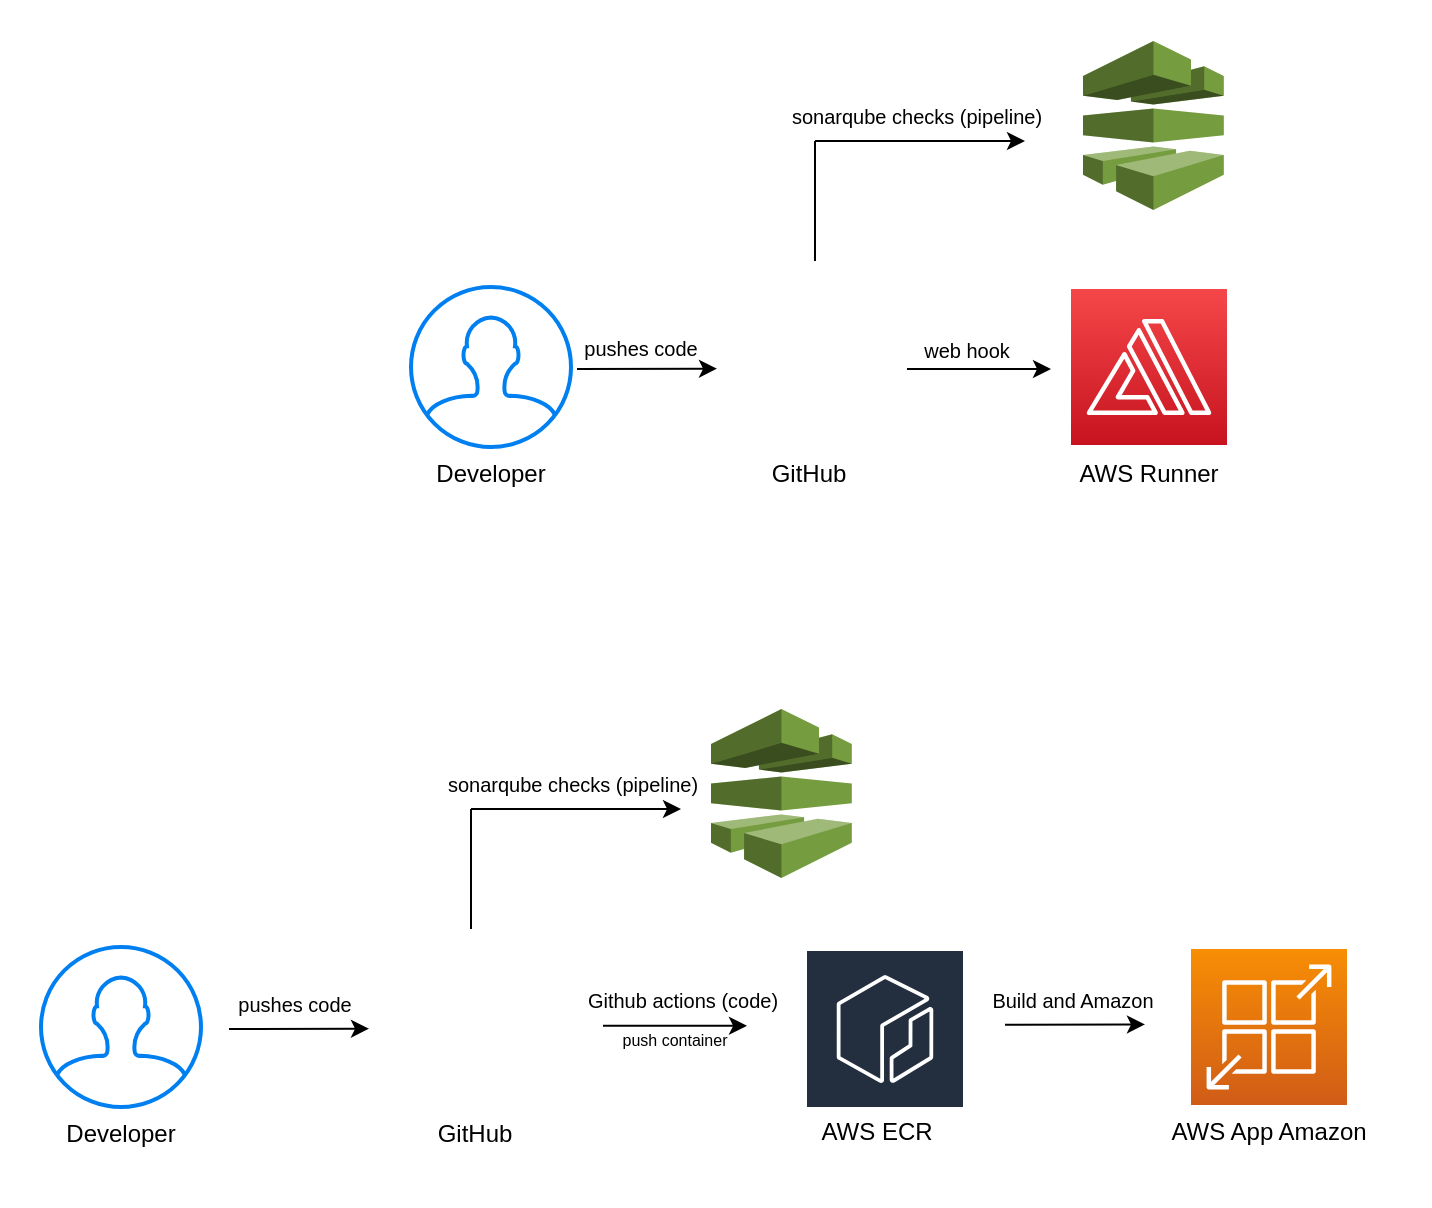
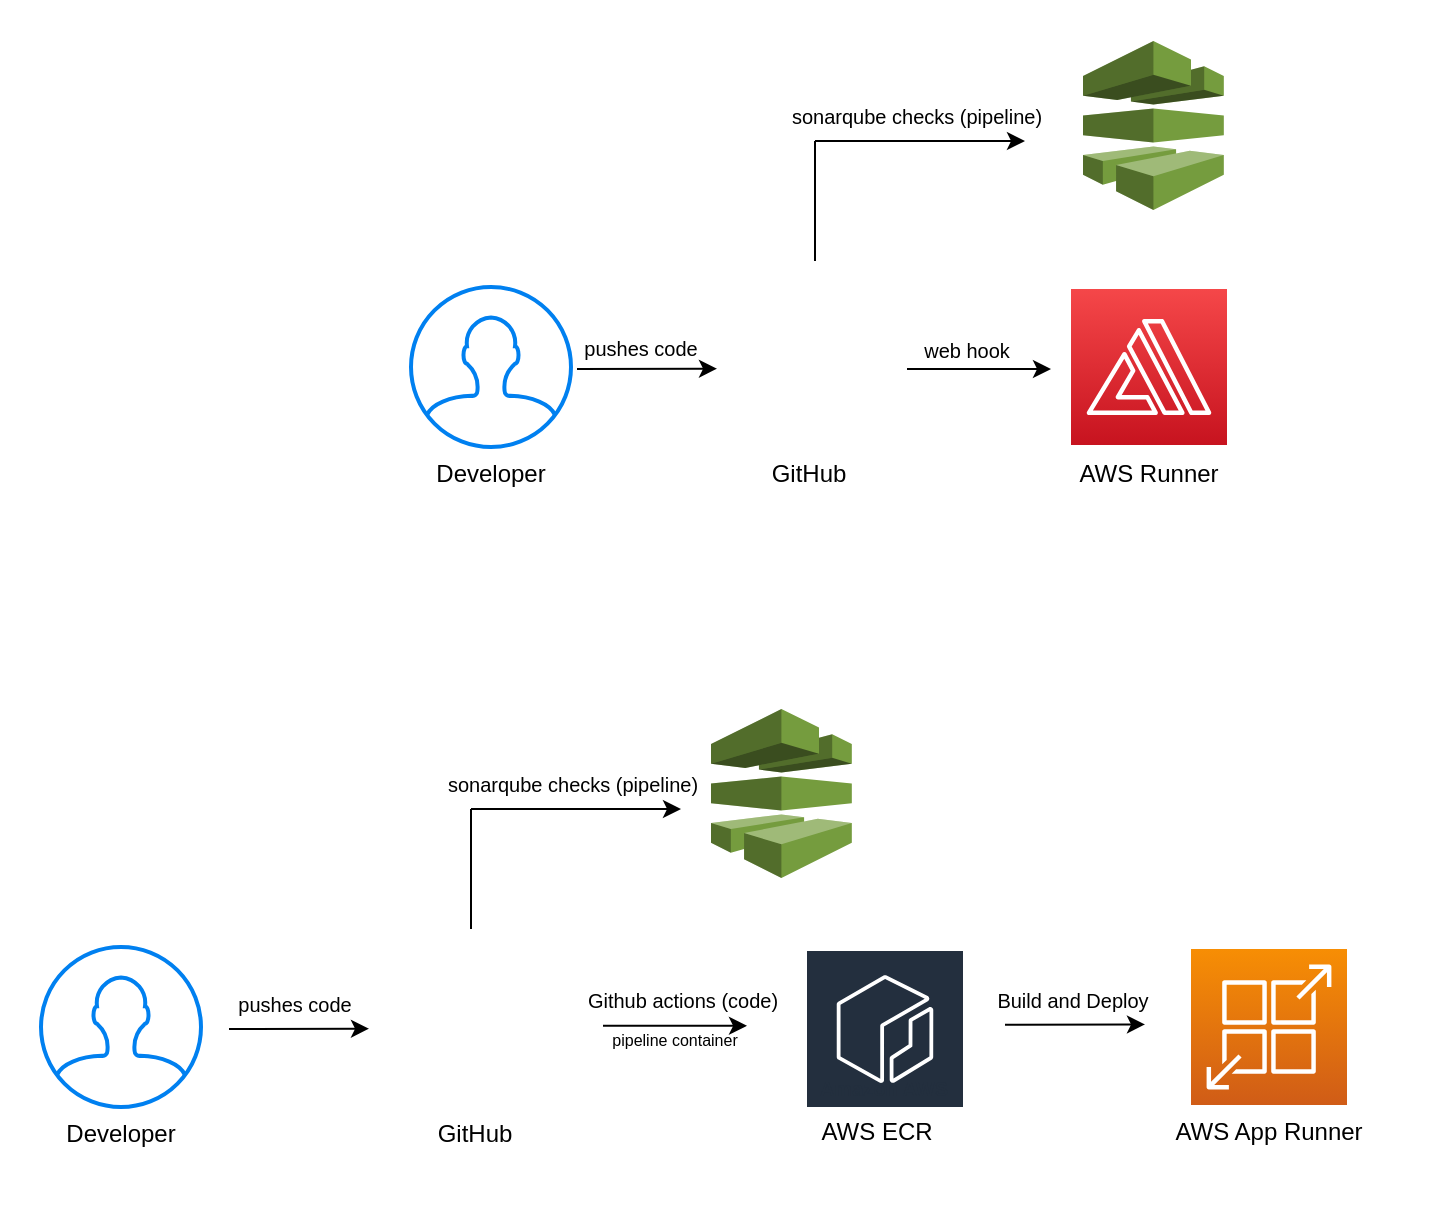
- <mxCell id="23" value="&lt;font style=&quot;font-size: 10px;&quot;&gt;Build and Amazon&lt;br&gt;&lt;/font&gt;" style="text;html=1;align=center;verticalAlign=middle;resizable=0;points=[];autosize=1;strokeColor=none;fillColor=none;" vertex="1" parent="1"><mxGeometry x="486" y="485" width="100" height="30" as="geometry" /></mxCell>
+ <mxCell id="23" value="&lt;font style=&quot;font-size: 10px;&quot;&gt;Build and Deploy&lt;br&gt;&lt;/font&gt;" style="text;html=1;align=center;verticalAlign=middle;resizable=0;points=[];autosize=1;strokeColor=none;fillColor=none;" vertex="1" parent="1"><mxGeometry x="486" y="485" width="100" height="30" as="geometry" /></mxCell>
- <mxCell id="29" value="&lt;font style=&quot;font-size: 8px;&quot;&gt;push container&lt;br&gt;&lt;/font&gt;" style="text;html=1;align=center;verticalAlign=middle;resizable=0;points=[];autosize=1;strokeColor=none;fillColor=none;" vertex="1" parent="1"><mxGeometry x="297" y="504" width="80" height="30" as="geometry" /></mxCell>
+ <mxCell id="29" value="&lt;font style=&quot;font-size: 8px;&quot;&gt;pipeline container&lt;br&gt;&lt;/font&gt;" style="text;html=1;align=center;verticalAlign=middle;resizable=0;points=[];autosize=1;strokeColor=none;fillColor=none;" vertex="1" parent="1"><mxGeometry x="297" y="504" width="80" height="30" as="geometry" /></mxCell>
- <mxCell id="24" value="&lt;font style=&quot;font-size: 12px;&quot;&gt;AWS App Amazon&lt;/font&gt;" style="text;html=1;align=center;verticalAlign=middle;resizable=0;points=[];autosize=1;strokeColor=none;fillColor=none;" vertex="1" parent="1"><mxGeometry x="574" y="551" width="120" height="30" as="geometry" /></mxCell>
+ <mxCell id="24" value="&lt;font style=&quot;font-size: 12px;&quot;&gt;AWS App Runner&lt;/font&gt;" style="text;html=1;align=center;verticalAlign=middle;resizable=0;points=[];autosize=1;strokeColor=none;fillColor=none;" vertex="1" parent="1"><mxGeometry x="574" y="551" width="120" height="30" as="geometry" /></mxCell>
